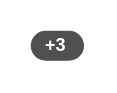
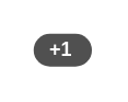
- <mxCell id="2" value="+3" style="rounded=1;whiteSpace=wrap;html=1;arcSize=50;strokeColor=none;strokeWidth=1;fontColor=#ffffff;whiteSpace=wrap;align=left;verticalAlign=middle;spacingLeft=0;fontStyle=1;fontSize=12;spacing=10;fillColor=#505050;" vertex="1" parent="1"><mxGeometry x="20" y="20" width="35.5" height="20" as="geometry" /></mxCell>
+ <mxCell id="2" value="+1" style="rounded=1;whiteSpace=wrap;html=1;arcSize=50;strokeColor=none;strokeWidth=1;fontColor=#ffffff;whiteSpace=wrap;align=left;verticalAlign=middle;spacingLeft=0;fontStyle=1;fontSize=12;spacing=10;fillColor=#505050;" vertex="1" parent="1"><mxGeometry x="20" y="20" width="35.5" height="20" as="geometry" /></mxCell>
